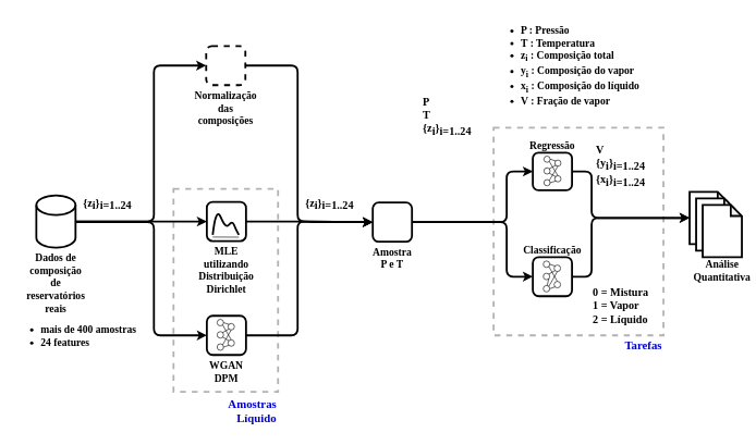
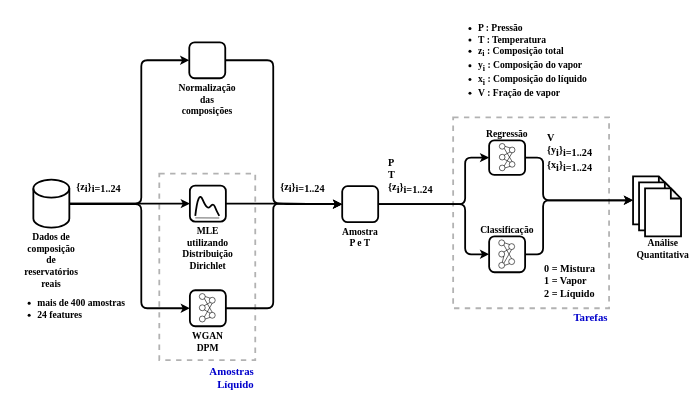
- <mxCell id="9" value="Normalização das composições&lt;div&gt;&lt;br&gt;&lt;/div&gt;" style="rounded=1;whiteSpace=wrap;html=1;labelPosition=center;verticalLabelPosition=bottom;align=center;verticalAlign=top;fontFamily=Trebuchet MS;shadow=0;fontSize=16;fontStyle=1;strokeWidth=3;dashed=1;" parent="1" vertex="1"><mxGeometry x="315" y="70" width="60" height="60" as="geometry" /></mxCell>
+ <mxCell id="9" value="Normalização das composições&lt;div&gt;&lt;br&gt;&lt;/div&gt;" style="rounded=1;whiteSpace=wrap;html=1;labelPosition=center;verticalLabelPosition=bottom;align=center;verticalAlign=top;fontFamily=Trebuchet MS;shadow=0;fontSize=16;fontStyle=1;strokeWidth=3;" parent="1" vertex="1"><mxGeometry x="315" y="70" width="60" height="60" as="geometry" /></mxCell>
- <mxCell id="67" value="&lt;div style=&quot;font-size: 17px;&quot;&gt;P&lt;/div&gt;&lt;div style=&quot;font-size: 17px;&quot;&gt;T&lt;/div&gt;&lt;div style=&quot;font-size: 17px;&quot;&gt;{z&lt;sub style=&quot;font-size: 17px;&quot;&gt;i&lt;/sub&gt;}&lt;sub style=&quot;font-size: 17px;&quot;&gt;i=1..24&lt;/sub&gt;&lt;/div&gt;" style="text;html=1;align=left;verticalAlign=middle;whiteSpace=wrap;rounded=0;fontFamily=Trebuchet MS;shadow=0;fontSize=17;fontStyle=1" vertex="1" parent="1"><mxGeometry x="645" y="132.6" width="100" height="90" as="geometry" /></mxCell>
+ <mxCell id="67" value="&lt;div style=&quot;font-size: 17px;&quot;&gt;P&lt;/div&gt;&lt;div style=&quot;font-size: 17px;&quot;&gt;T&lt;/div&gt;&lt;div style=&quot;font-size: 17px;&quot;&gt;{z&lt;sub style=&quot;font-size: 17px;&quot;&gt;i&lt;/sub&gt;}&lt;sub style=&quot;font-size: 17px;&quot;&gt;i=1..24&lt;/sub&gt;&lt;/div&gt;" style="text;html=1;align=left;verticalAlign=middle;whiteSpace=wrap;rounded=0;fontFamily=Trebuchet MS;shadow=0;fontSize=17;fontStyle=1" vertex="1" parent="1"><mxGeometry x="645" y="247.6" width="100" height="90" as="geometry" /></mxCell>
